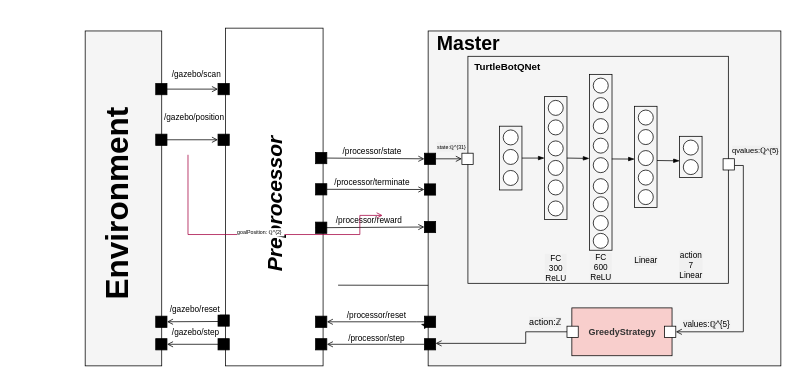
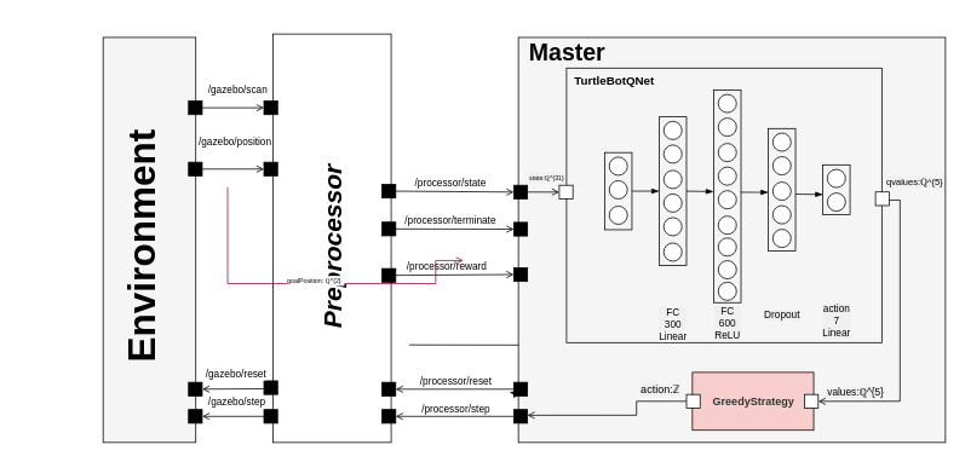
- <mxCell id="84" value="&lt;font color=&quot;#000000&quot;&gt;&lt;font style=&quot;font-size: 11px&quot;&gt;Linear&lt;/font&gt;&lt;br&gt;&lt;/font&gt;" style="text;html=1;resizable=0;autosize=1;align=center;verticalAlign=middle;points=[];fillColor=none;strokeColor=none;rounded=0;labelBackgroundColor=#F0F0F0;labelBorderColor=none;fontSize=7;" vertex="1" parent="1"><mxGeometry x="835" y="337" width="50" height="20" as="geometry" /></mxCell>
+ <mxCell id="84" value="&lt;font color=&quot;#000000&quot;&gt;&lt;font style=&quot;font-size: 11px&quot;&gt;Dropout&lt;/font&gt;&lt;br&gt;&lt;/font&gt;" style="text;html=1;resizable=0;autosize=1;align=center;verticalAlign=middle;points=[];fillColor=none;strokeColor=none;rounded=0;labelBackgroundColor=#F0F0F0;labelBorderColor=none;fontSize=7;" vertex="1" parent="1"><mxGeometry x="835" y="337" width="50" height="20" as="geometry" /></mxCell>
- <mxCell id="82" value="&lt;font color=&quot;#000000&quot; style=&quot;font-size: 11px&quot;&gt;&lt;span style=&quot;background-color: rgb(245 , 245 , 245)&quot;&gt;FC&lt;br&gt;300&lt;br&gt;ReLU&lt;/span&gt;&lt;br&gt;&lt;/font&gt;" style="text;html=1;resizable=0;autosize=1;align=center;verticalAlign=middle;points=[];fillColor=none;strokeColor=none;rounded=0;labelBackgroundColor=#F0F0F0;labelBorderColor=none;fontSize=7;" vertex="1" parent="1"><mxGeometry x="720" y="337" width="40" height="40" as="geometry" /></mxCell>
+ <mxCell id="82" value="&lt;font color=&quot;#000000&quot; style=&quot;font-size: 11px&quot;&gt;&lt;span style=&quot;background-color: rgb(245 , 245 , 245)&quot;&gt;FC&lt;br&gt;300&lt;br&gt;Linear&lt;/span&gt;&lt;br&gt;&lt;/font&gt;" style="text;html=1;resizable=0;autosize=1;align=center;verticalAlign=middle;points=[];fillColor=none;strokeColor=none;rounded=0;labelBackgroundColor=#F0F0F0;labelBorderColor=none;fontSize=7;" vertex="1" parent="1"><mxGeometry x="720" y="337" width="40" height="40" as="geometry" /></mxCell>
